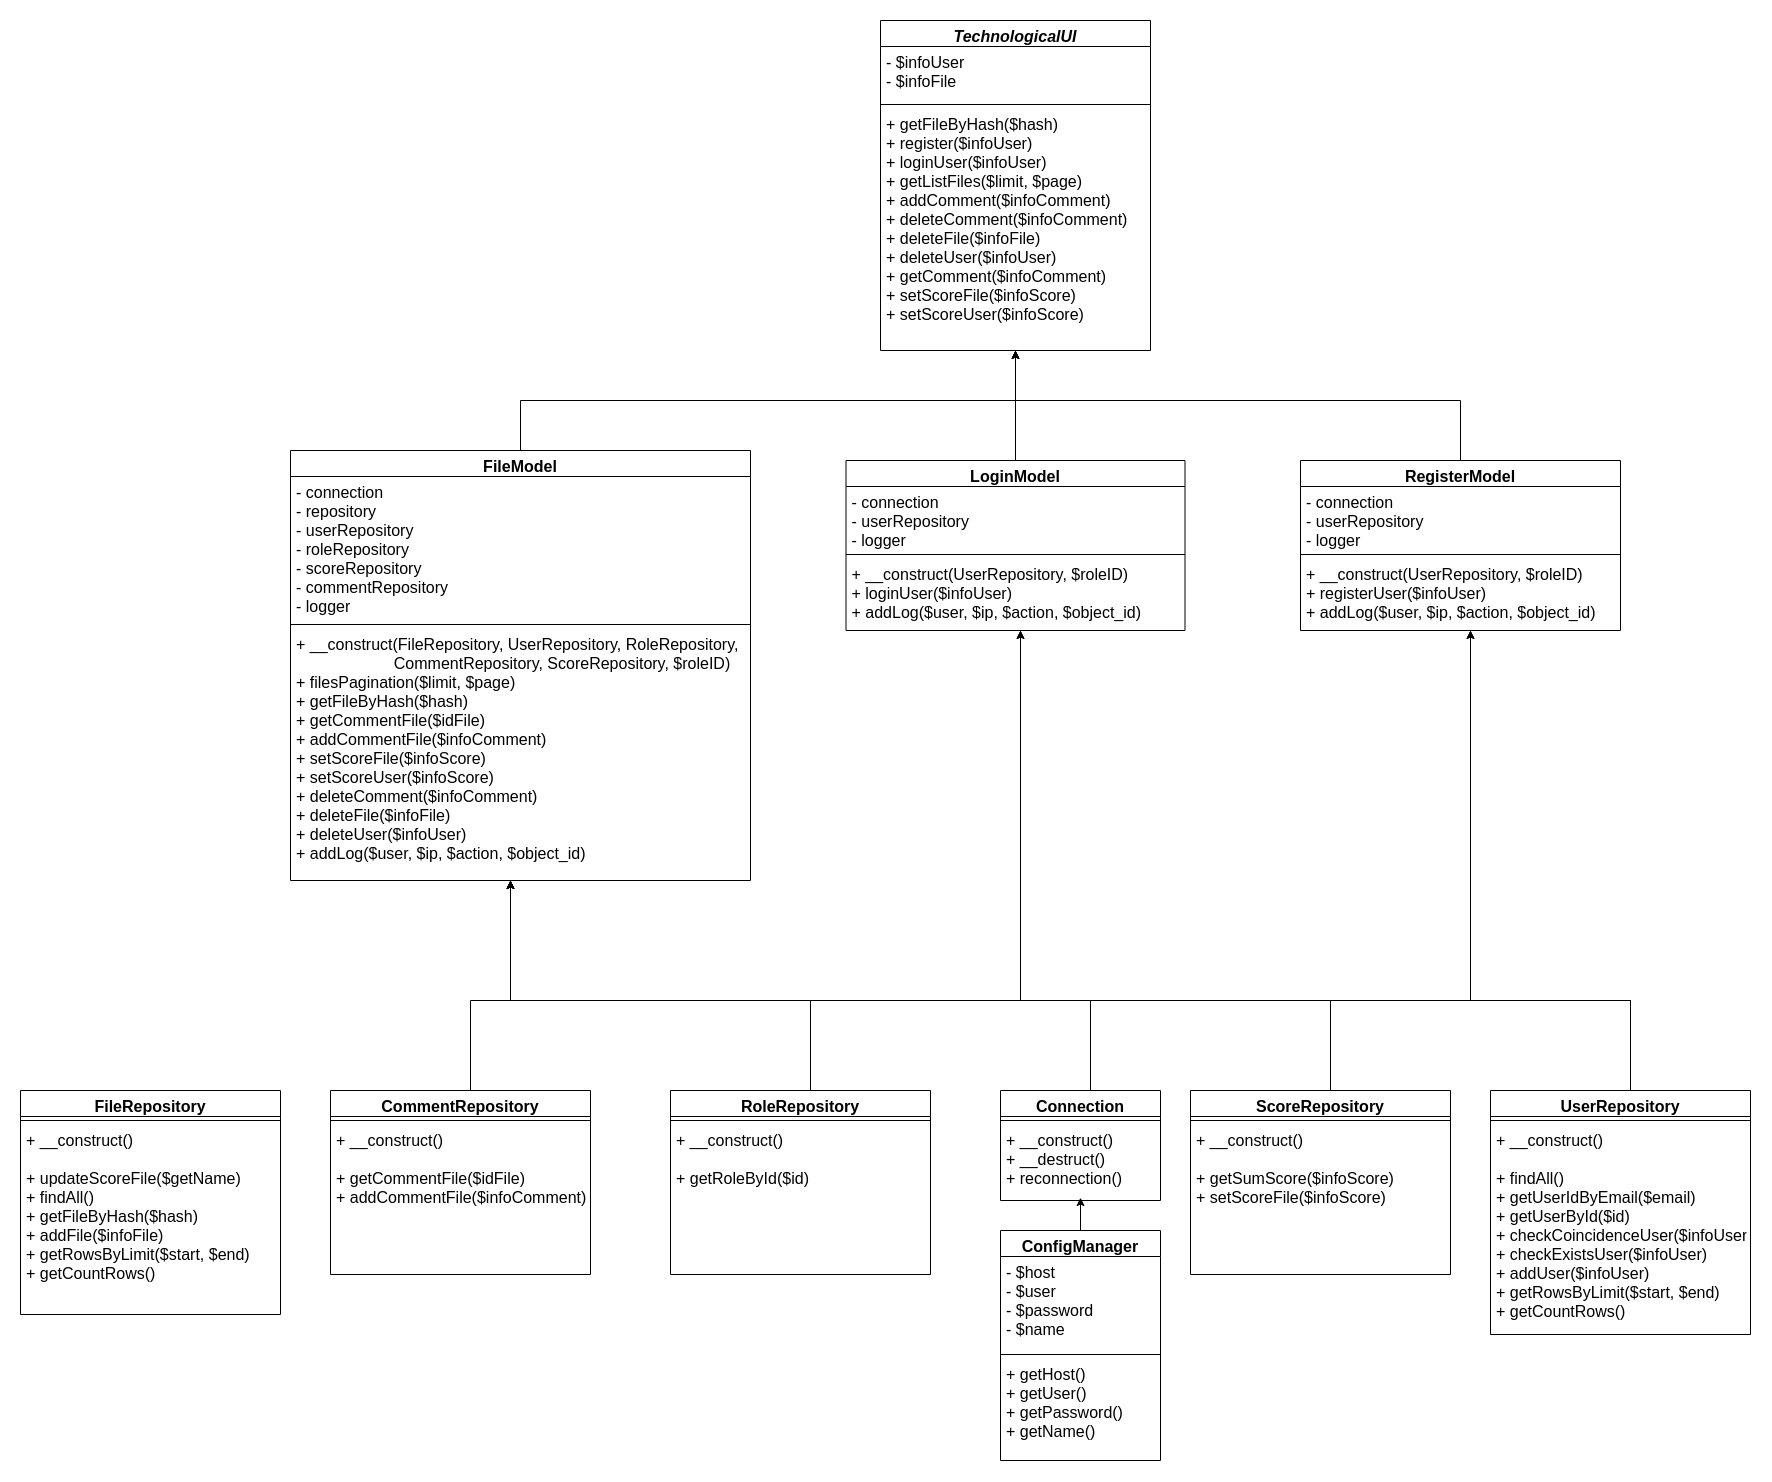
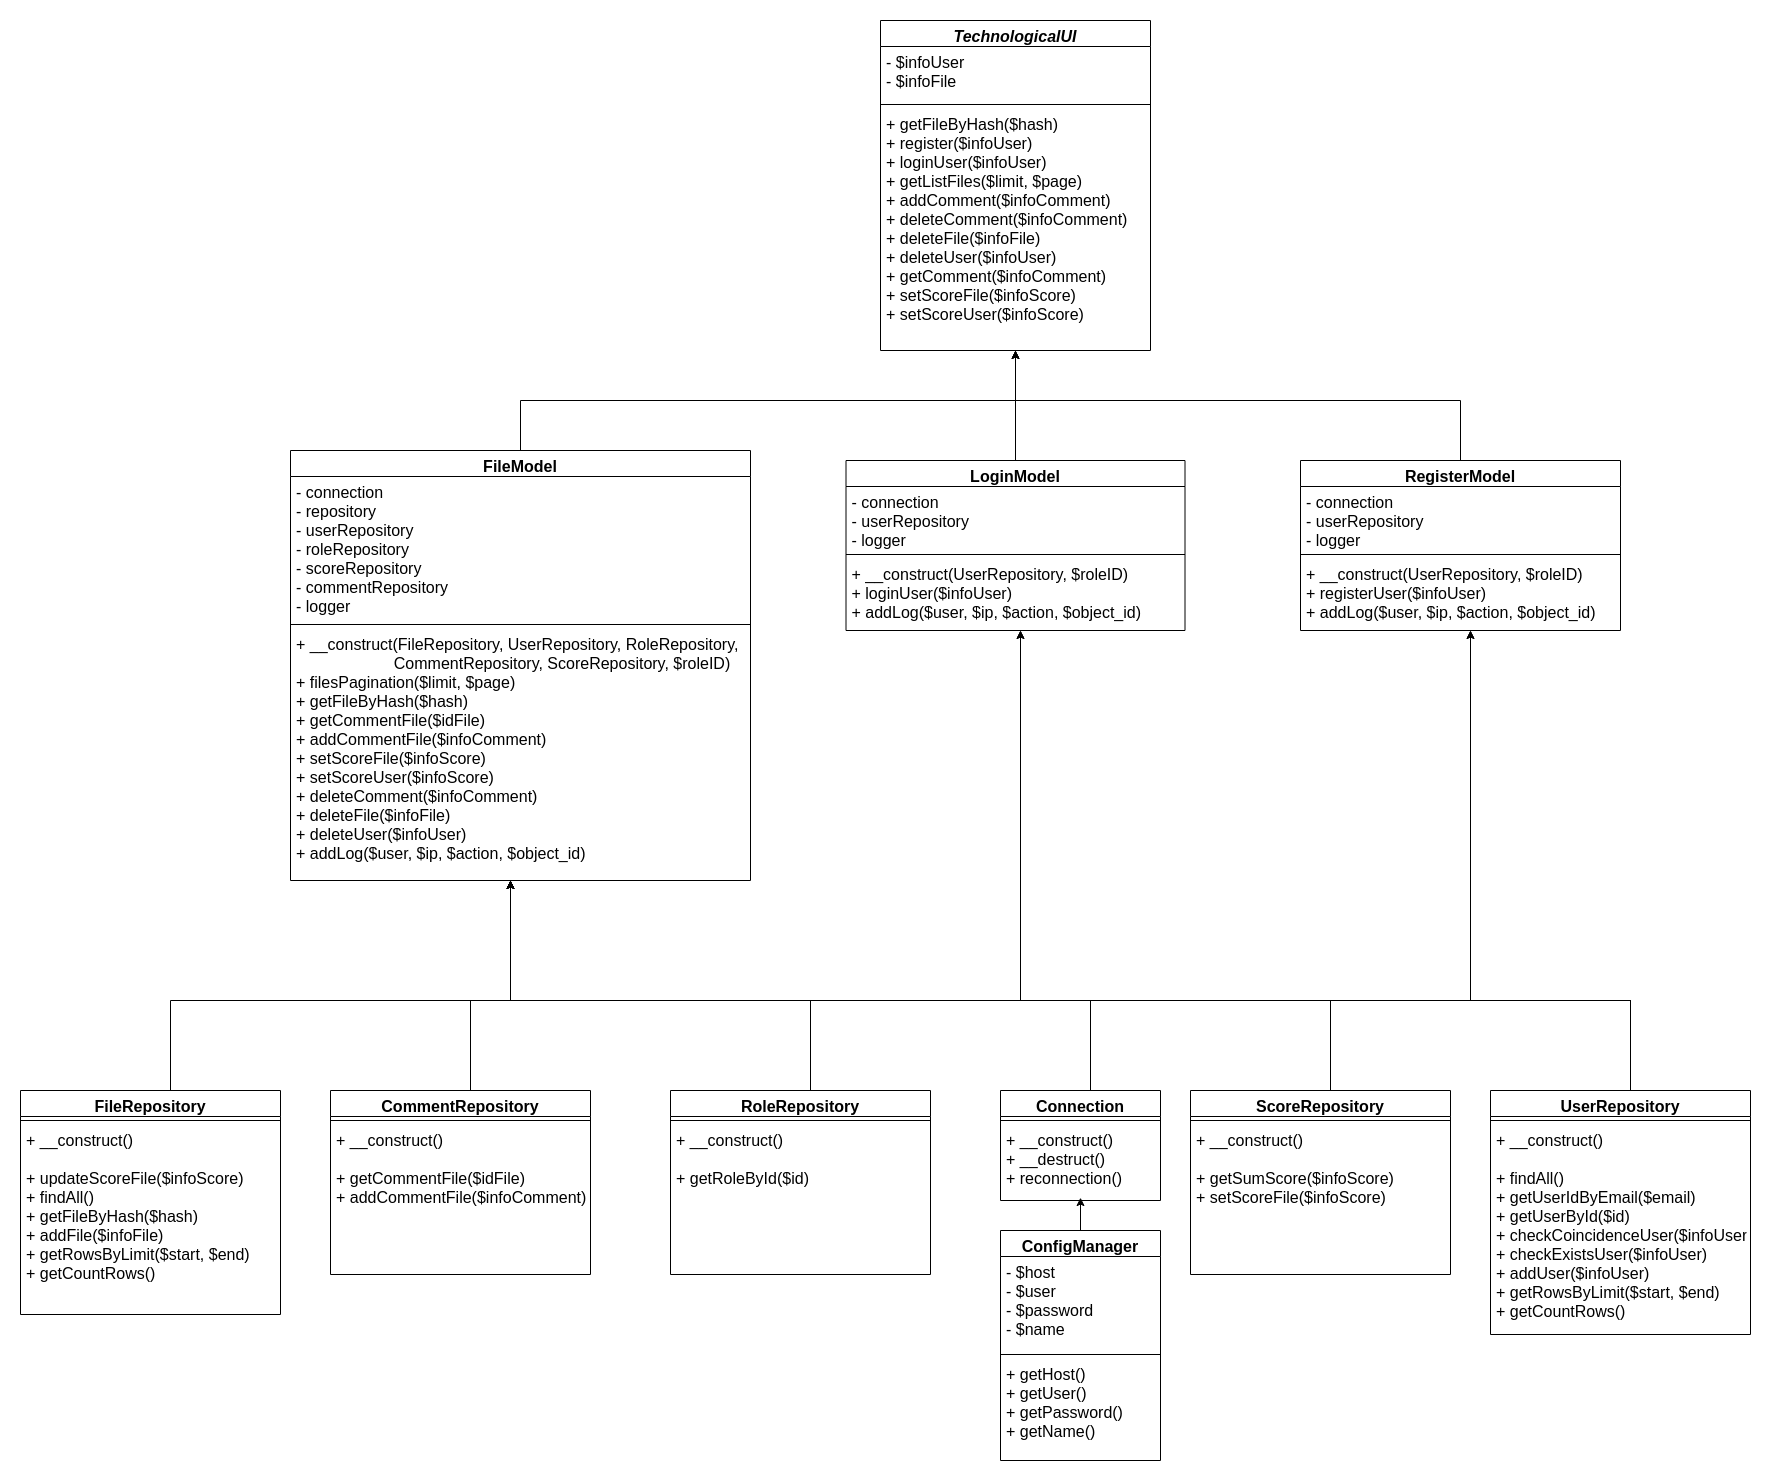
+ <mxCell id="27" style="edgeStyle=orthogonalEdgeStyle;rounded=0;orthogonalLoop=1;jettySize=auto;html=1;fontSize=16;" parent="1" source="28" target="13" edge="1"><mxGeometry relative="1" as="geometry"><Array as="points"><mxPoint x="170" y="1000" /><mxPoint x="510" y="1000" /></Array></mxGeometry></mxCell>
- <mxCell id="30" value="+ __construct()&#10;&#10;+ updateScoreFile($getName)&#10;+ findAll()&#10;+ getFileByHash($hash)&#10;+ addFile($infoFile)&#10;+ getRowsByLimit($start, $end)&#10;+ getCountRows()&#10;" style="text;strokeColor=none;fillColor=none;align=left;verticalAlign=top;spacingLeft=4;spacingRight=4;overflow=hidden;rotatable=0;points=[[0,0.5],[1,0.5]];portConstraint=eastwest;fontSize=16;" parent="28" vertex="1"><mxGeometry y="34" width="260" height="190" as="geometry" /></mxCell>
+ <mxCell id="30" value="+ __construct()&#10;&#10;+ updateScoreFile($infoScore)&#10;+ findAll()&#10;+ getFileByHash($hash)&#10;+ addFile($infoFile)&#10;+ getRowsByLimit($start, $end)&#10;+ getCountRows()&#10;" style="text;strokeColor=none;fillColor=none;align=left;verticalAlign=top;spacingLeft=4;spacingRight=4;overflow=hidden;rotatable=0;points=[[0,0.5],[1,0.5]];portConstraint=eastwest;fontSize=16;" parent="28" vertex="1"><mxGeometry y="34" width="260" height="190" as="geometry" /></mxCell>
